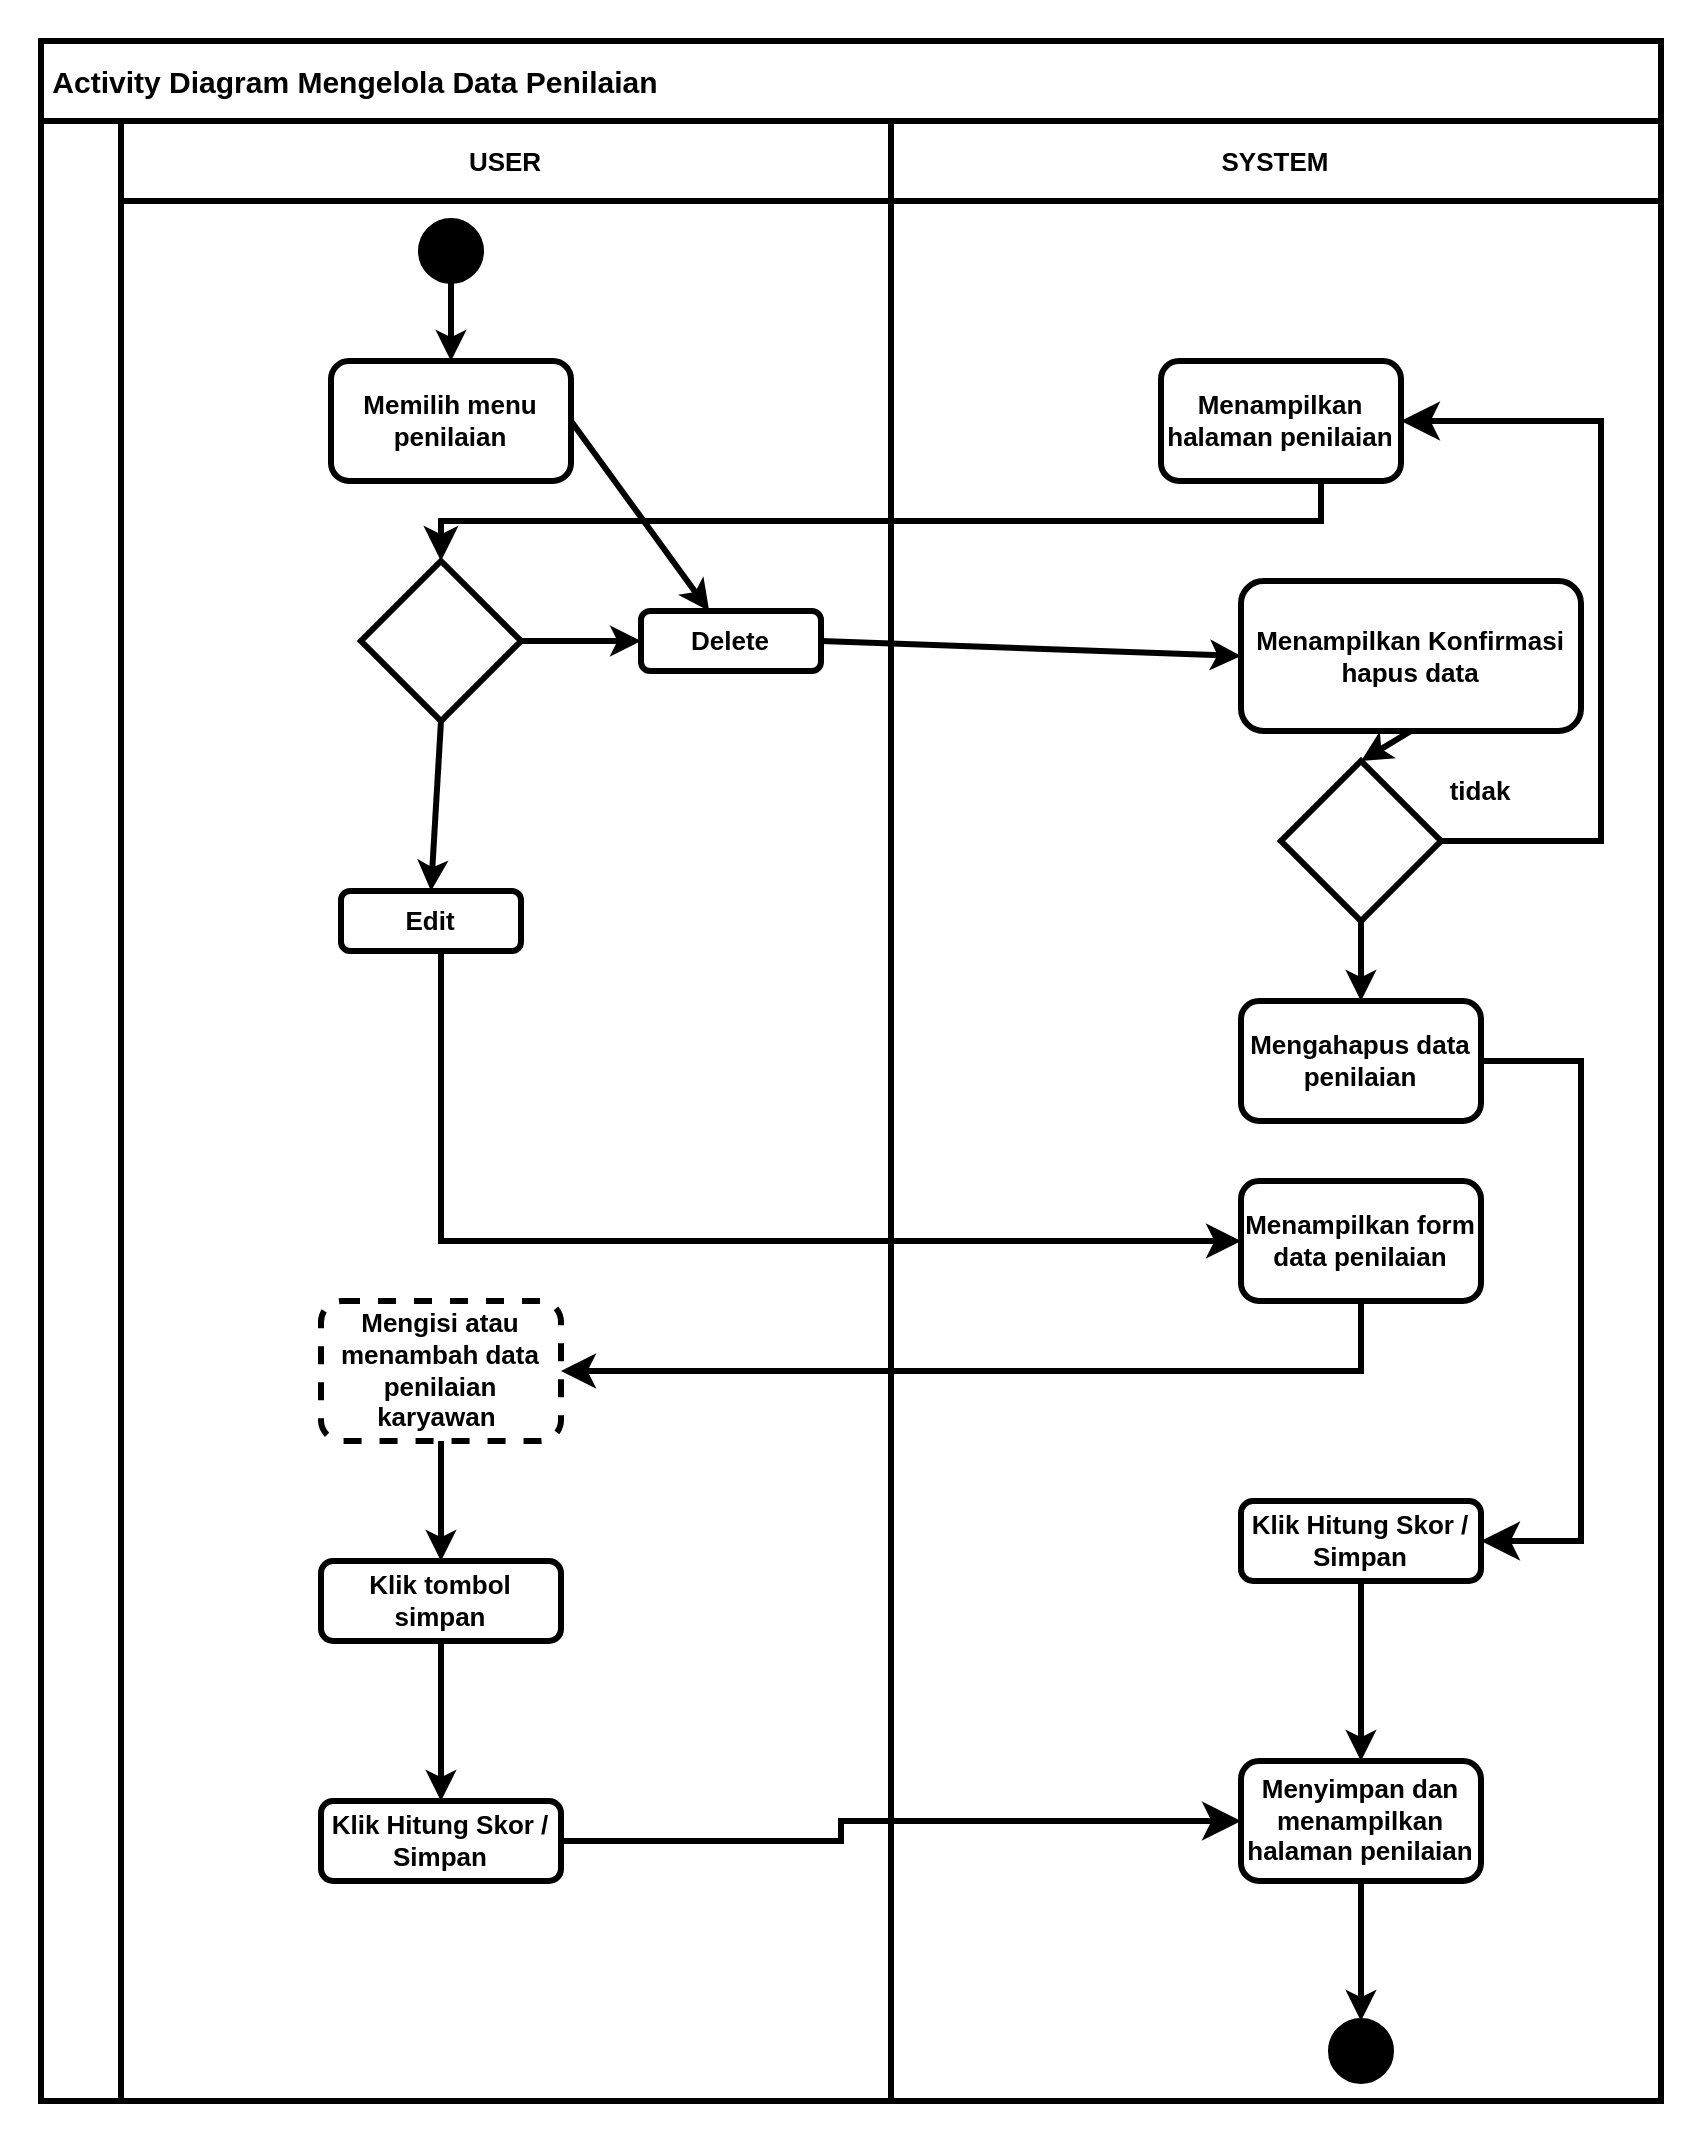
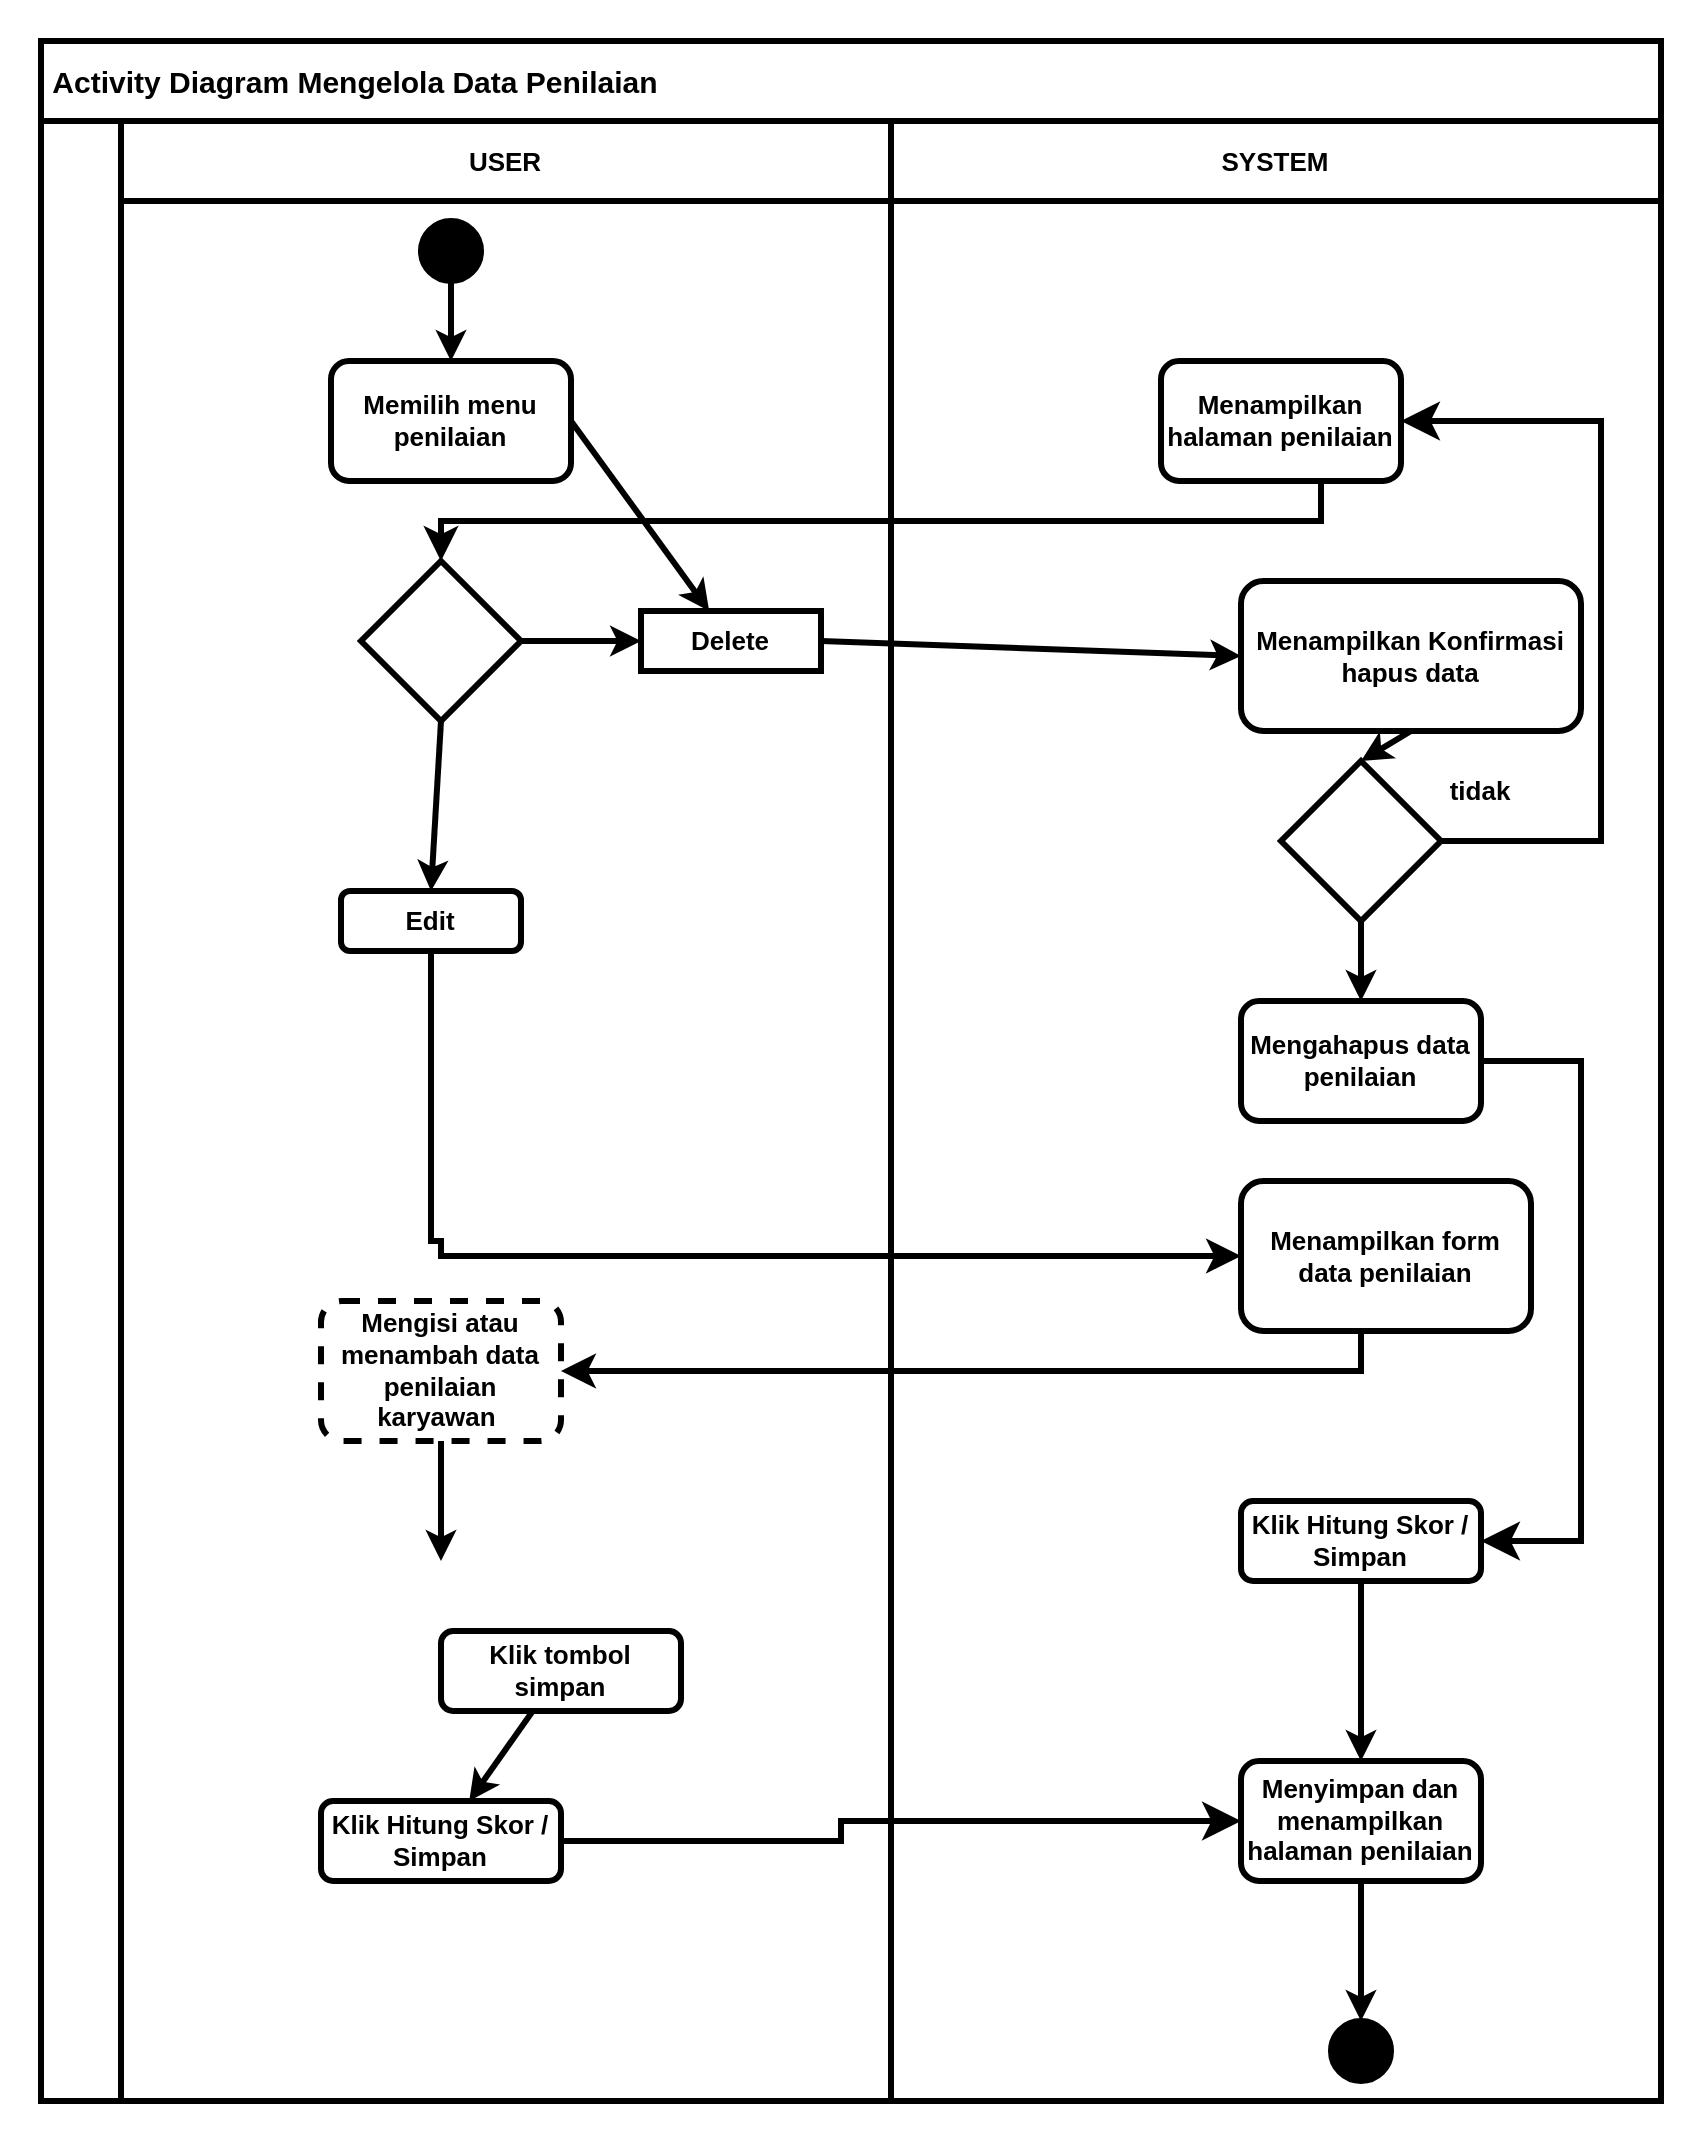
- <mxCell id="9" value="&lt;span&gt;&lt;font&gt;Delete&lt;/font&gt;&lt;/span&gt;" style="rounded=1;whiteSpace=wrap;html=1;fillColor=none;strokeWidth=3;fontSize=13;fontStyle=1" parent="4" vertex="1"><mxGeometry x="260" y="245" width="90" height="30" as="geometry" /></mxCell>
+ <mxCell id="9" value="&lt;span&gt;&lt;font&gt;Delete&lt;/font&gt;&lt;/span&gt;" style="whiteSpace=wrap;html=1;fillColor=none;strokeWidth=3;fontSize=13;fontStyle=1;rounded=0;" parent="4" vertex="1"><mxGeometry x="260" y="245" width="90" height="30" as="geometry" /></mxCell>
- <mxCell id="29" value="&lt;span&gt;Menampilkan form data penilaian&lt;/span&gt;" style="rounded=1;whiteSpace=wrap;html=1;fillColor=none;strokeWidth=3;fontSize=13;fontStyle=1" parent="18" vertex="1"><mxGeometry x="175" y="530" width="120" height="60" as="geometry" /></mxCell>
+ <mxCell id="29" value="&lt;span&gt;Menampilkan form data penilaian&lt;/span&gt;" style="rounded=1;whiteSpace=wrap;html=1;fillColor=none;strokeWidth=3;fontSize=13;fontStyle=1" parent="18" vertex="1"><mxGeometry x="175" y="530" width="145" height="75" as="geometry" /></mxCell>
- <mxCell id="14" value="&lt;span&gt;Klik tombol simpan&lt;/span&gt;" style="rounded=1;whiteSpace=wrap;html=1;fillColor=none;strokeWidth=3;fontSize=13;fontStyle=1" parent="4" vertex="1"><mxGeometry x="100" y="720" width="120" height="40" as="geometry" /></mxCell>
+ <mxCell id="14" value="&lt;span&gt;Klik tombol simpan&lt;/span&gt;" style="rounded=1;whiteSpace=wrap;html=1;fillColor=none;strokeWidth=3;fontSize=13;fontStyle=1" parent="4" vertex="1"><mxGeometry x="160" y="755" width="120" height="40" as="geometry" /></mxCell>
